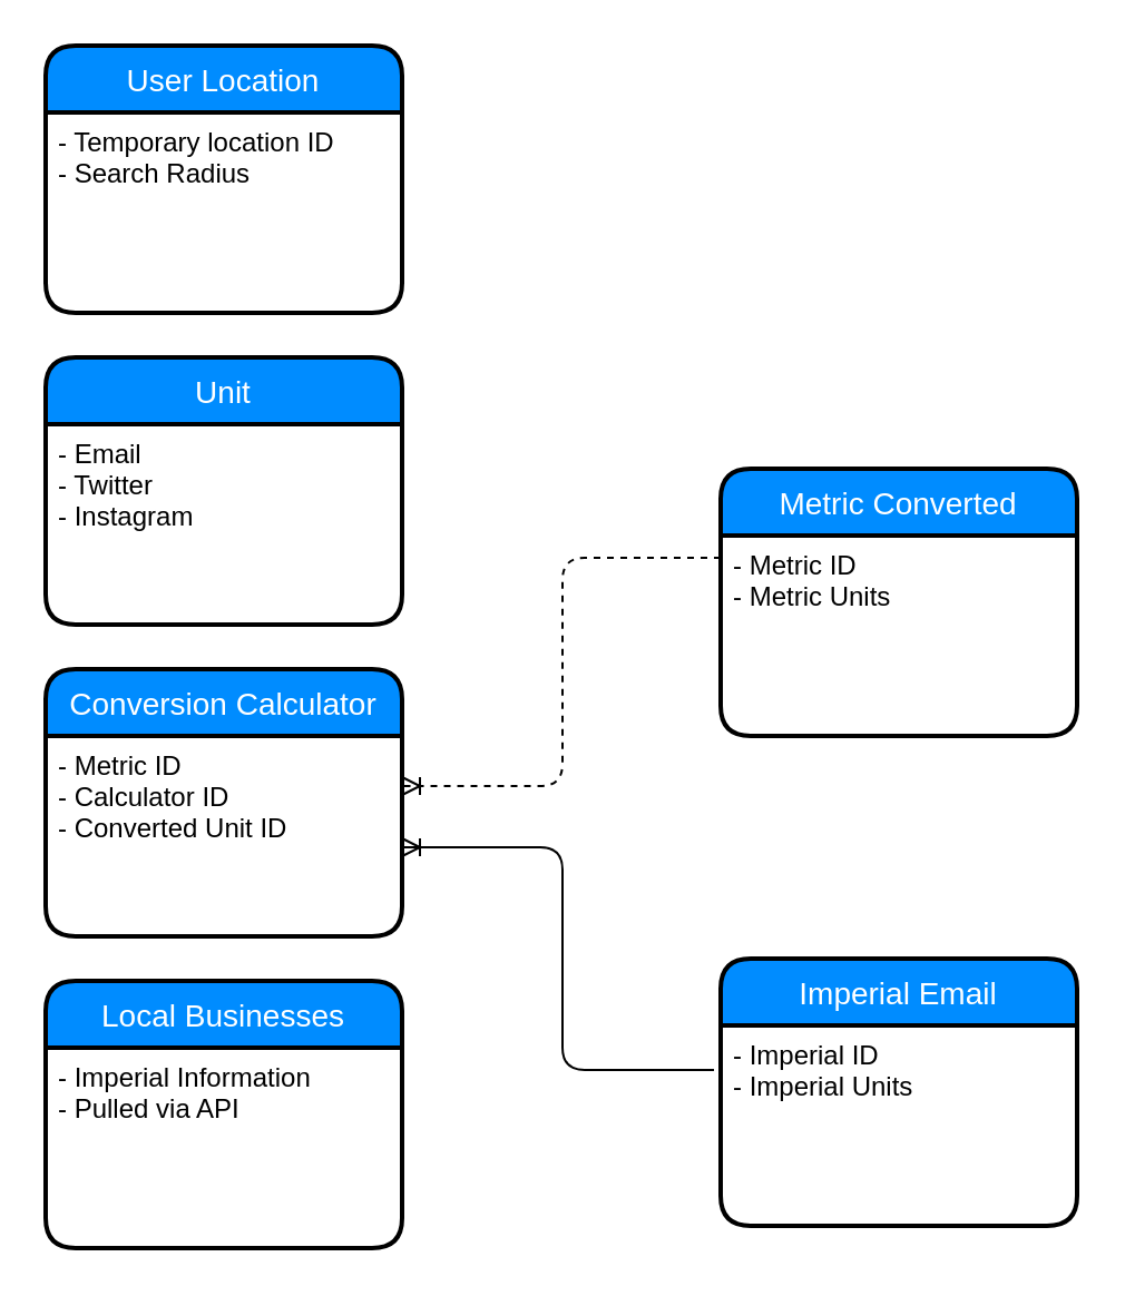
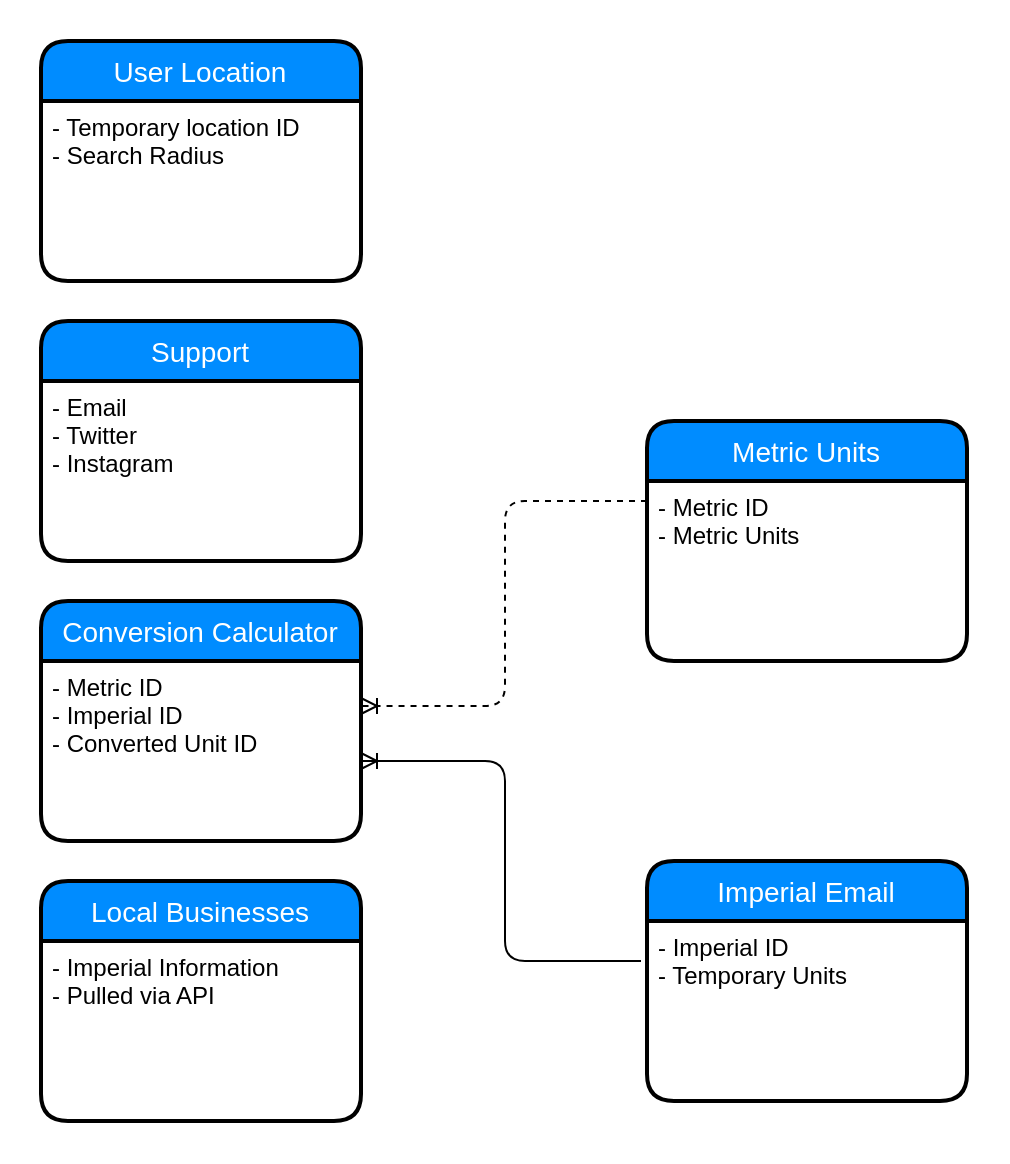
- <mxCell id="4" value="Unit" style="swimlane;childLayout=stackLayout;horizontal=1;startSize=30;horizontalStack=0;fillColor=#008cff;fontColor=#FFFFFF;rounded=1;fontSize=14;fontStyle=0;strokeWidth=2;resizeParent=0;resizeLast=1;shadow=0;dashed=0;align=center;" vertex="1" parent="1"><mxGeometry x="20" y="160" width="160" height="120" as="geometry" /></mxCell>
+ <mxCell id="4" value="Support" style="swimlane;childLayout=stackLayout;horizontal=1;startSize=30;horizontalStack=0;fillColor=#008cff;fontColor=#FFFFFF;rounded=1;fontSize=14;fontStyle=0;strokeWidth=2;resizeParent=0;resizeLast=1;shadow=0;dashed=0;align=center;" vertex="1" parent="1"><mxGeometry x="20" y="160" width="160" height="120" as="geometry" /></mxCell>
- <mxCell id="8" value="Metric Converted" style="swimlane;childLayout=stackLayout;horizontal=1;startSize=30;horizontalStack=0;fillColor=#008cff;fontColor=#FFFFFF;rounded=1;fontSize=14;fontStyle=0;strokeWidth=2;resizeParent=0;resizeLast=1;shadow=0;dashed=0;align=center;" vertex="1" parent="1"><mxGeometry x="323" y="210" width="160" height="120" as="geometry" /></mxCell>
+ <mxCell id="8" value="Metric Units" style="swimlane;childLayout=stackLayout;horizontal=1;startSize=30;horizontalStack=0;fillColor=#008cff;fontColor=#FFFFFF;rounded=1;fontSize=14;fontStyle=0;strokeWidth=2;resizeParent=0;resizeLast=1;shadow=0;dashed=0;align=center;" vertex="1" parent="1"><mxGeometry x="323" y="210" width="160" height="120" as="geometry" /></mxCell>
- <mxCell id="7" value="- Metric ID&#10;- Calculator ID&#10;- Converted Unit ID" style="align=left;strokeColor=none;fillColor=none;spacingLeft=4;fontSize=12;verticalAlign=top;resizable=0;rotatable=0;part=1;" vertex="1" parent="6"><mxGeometry y="30" width="160" height="90" as="geometry" /></mxCell>
+ <mxCell id="7" value="- Metric ID&#10;- Imperial ID&#10;- Converted Unit ID" style="align=left;strokeColor=none;fillColor=none;spacingLeft=4;fontSize=12;verticalAlign=top;resizable=0;rotatable=0;part=1;" vertex="1" parent="6"><mxGeometry y="30" width="160" height="90" as="geometry" /></mxCell>
- <mxCell id="11" value="- Imperial ID&#10;- Imperial Units" style="align=left;strokeColor=none;fillColor=none;spacingLeft=4;fontSize=12;verticalAlign=top;resizable=0;rotatable=0;part=1;" vertex="1" parent="10"><mxGeometry y="30" width="160" height="90" as="geometry" /></mxCell>
+ <mxCell id="11" value="- Imperial ID&#10;- Temporary Units" style="align=left;strokeColor=none;fillColor=none;spacingLeft=4;fontSize=12;verticalAlign=top;resizable=0;rotatable=0;part=1;" vertex="1" parent="10"><mxGeometry y="30" width="160" height="90" as="geometry" /></mxCell>
